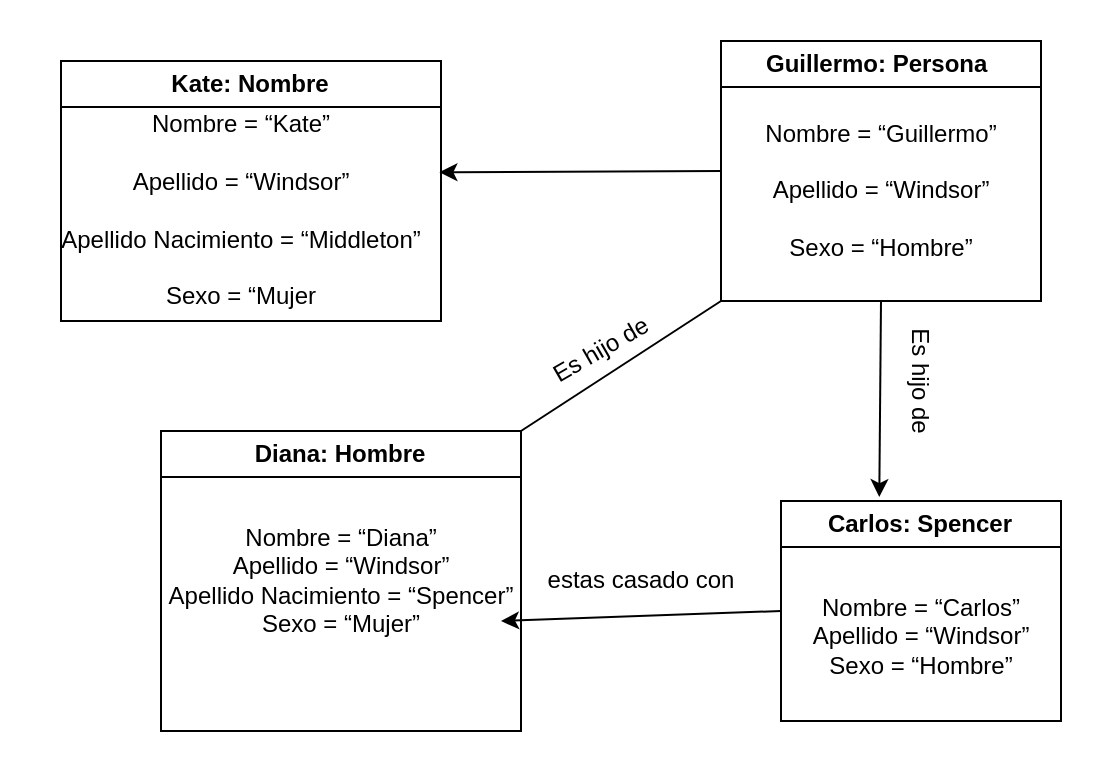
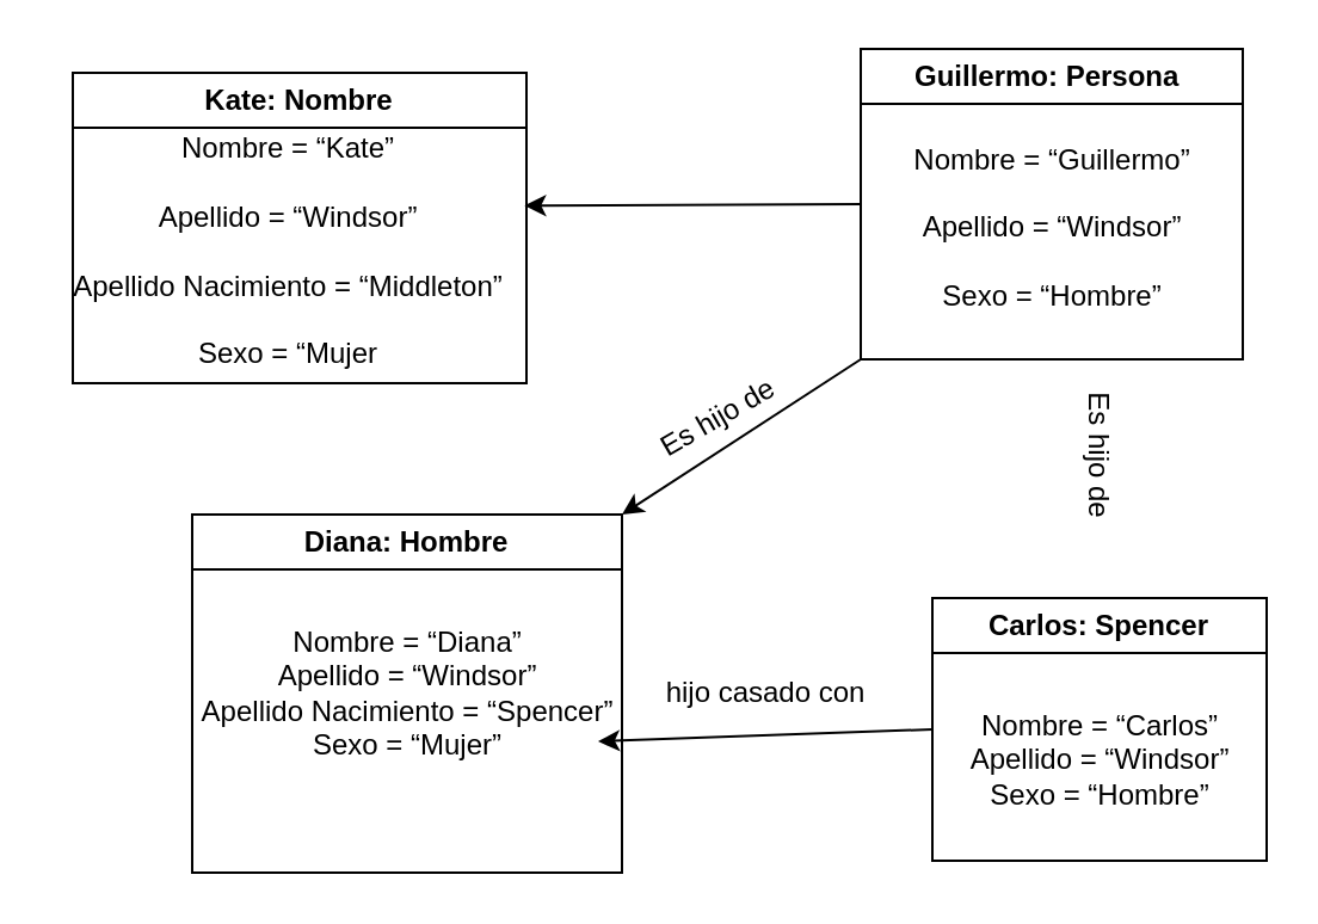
- <mxCell id="5" style="edgeStyle=none;html=1;exitX=0.5;exitY=1;exitDx=0;exitDy=0;entryX=0.351;entryY=-0.018;entryDx=0;entryDy=0;entryPerimeter=0;" edge="1" parent="1" source="7" target="10"><mxGeometry relative="1" as="geometry" /></mxCell>
- <mxCell id="6" style="edgeStyle=none;html=1;exitX=0;exitY=1;exitDx=0;exitDy=0;entryX=1;entryY=0;entryDx=0;entryDy=0;endArrow=none;" edge="1" parent="1" source="7" target="13"><mxGeometry relative="1" as="geometry" /></mxCell>
+ <mxCell id="6" style="edgeStyle=none;html=1;exitX=0;exitY=1;exitDx=0;exitDy=0;entryX=1;entryY=0;entryDx=0;entryDy=0;" edge="1" parent="1" source="7" target="13"><mxGeometry relative="1" as="geometry" /></mxCell>
- <mxCell id="15" value="estas casado con&lt;br&gt;" style="text;html=1;align=center;verticalAlign=middle;resizable=0;points=[];autosize=1;strokeColor=none;fillColor=none;" vertex="1" parent="1"><mxGeometry x="260" y="275" width="120" height="30" as="geometry" /></mxCell>
+ <mxCell id="15" value="hijo casado con&lt;br&gt;" style="text;html=1;align=center;verticalAlign=middle;resizable=0;points=[];autosize=1;strokeColor=none;fillColor=none;" vertex="1" parent="1"><mxGeometry x="260" y="275" width="120" height="30" as="geometry" /></mxCell>
